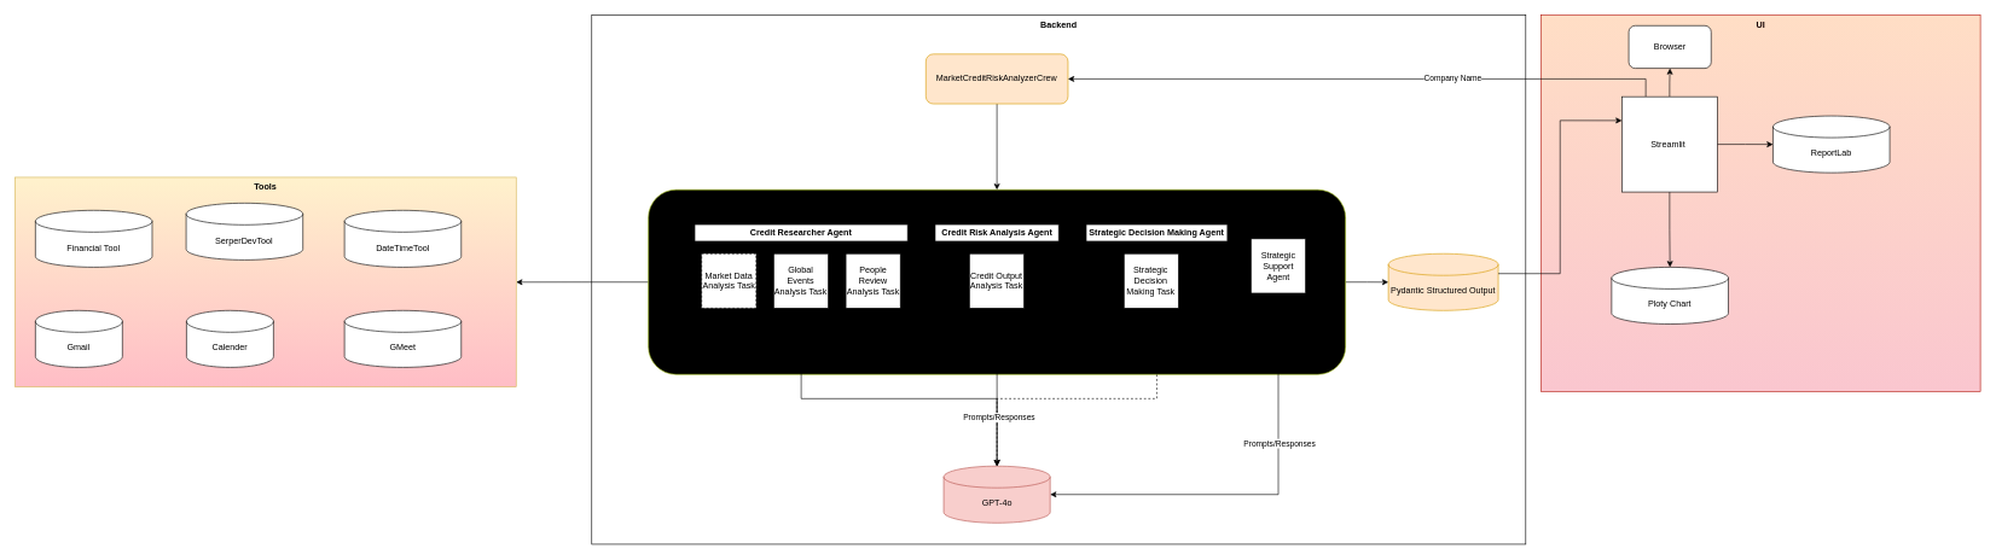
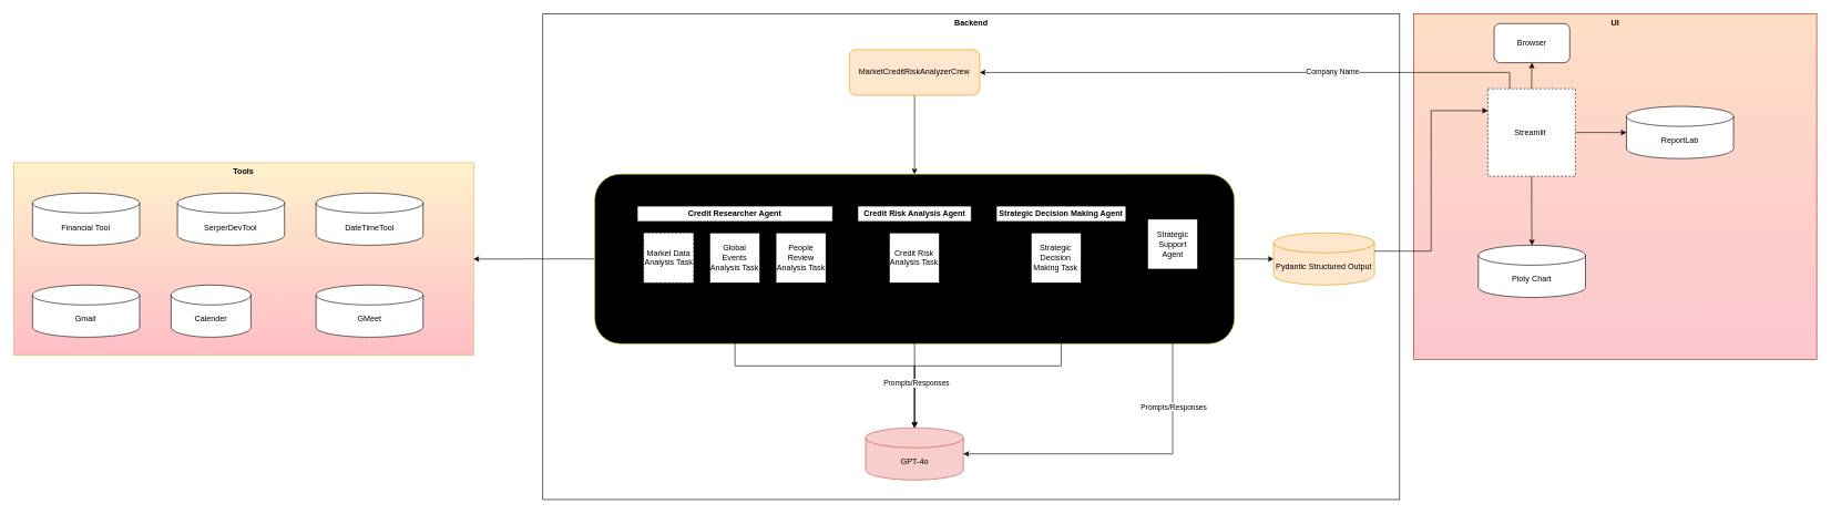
- <mxCell id="31" value="Streamlit&amp;nbsp;" style="whiteSpace=wrap;html=1;aspect=fixed;" vertex="1" parent="1"><mxGeometry x="2237.358" y="132.839" width="131.605" height="131.605" as="geometry" /></mxCell>
+ <mxCell id="31" value="Streamlit&amp;nbsp;" style="whiteSpace=wrap;html=1;aspect=fixed;dashed=1;" vertex="1" parent="1"><mxGeometry x="2237.358" y="132.839" width="131.605" height="131.605" as="geometry" /></mxCell>
- <mxCell id="38" value="SerperDevTool" style="shape=cylinder3;whiteSpace=wrap;html=1;boundedLbl=1;backgroundOutline=1;size=15;" vertex="1" parent="1"><mxGeometry x="256.373" y="279.832" width="161.09" height="78.497" as="geometry" /></mxCell>
+ <mxCell id="38" value="SerperDevTool" style="shape=cylinder3;whiteSpace=wrap;html=1;boundedLbl=1;backgroundOutline=1;size=15;" vertex="1" parent="1"><mxGeometry x="266.373" y="289.832" width="161.09" height="78.497" as="geometry" /></mxCell>
- <mxCell id="16" value="Credit Output Analysis Task" style="whiteSpace=wrap;html=1;aspect=fixed;" vertex="1" parent="15"><mxGeometry x="47.379" y="40.23" width="75.203" height="75.203" as="geometry" /></mxCell>
+ <mxCell id="16" value="Credit Risk Analysis Task" style="whiteSpace=wrap;html=1;aspect=fixed;" vertex="1" parent="15"><mxGeometry x="47.379" y="40.23" width="75.203" height="75.203" as="geometry" /></mxCell>
- <mxCell id="40" value="Gmail" style="shape=cylinder3;whiteSpace=wrap;html=1;boundedLbl=1;backgroundOutline=1;size=15;" vertex="1" parent="1"><mxGeometry x="48.428" y="428.183" width="120" height="78.497" as="geometry" /></mxCell>
+ <mxCell id="40" value="Gmail" style="shape=cylinder3;whiteSpace=wrap;html=1;boundedLbl=1;backgroundOutline=1;size=15;" vertex="1" parent="1"><mxGeometry x="48.428" y="428.183" width="161.09" height="78.497" as="geometry" /></mxCell>
- <mxCell id="17" style="edgeStyle=orthogonalEdgeStyle;rounded=0;orthogonalLoop=1;jettySize=auto;html=1;exitX=0.5;exitY=1;exitDx=0;exitDy=0;dashed=1;" edge="1" parent="1" source="19" target="9"><mxGeometry relative="1" as="geometry" /></mxCell>
+ <mxCell id="17" style="edgeStyle=orthogonalEdgeStyle;rounded=0;orthogonalLoop=1;jettySize=auto;html=1;exitX=0.5;exitY=1;exitDx=0;exitDy=0;" edge="1" parent="1" source="19" target="9"><mxGeometry relative="1" as="geometry" /></mxCell>
